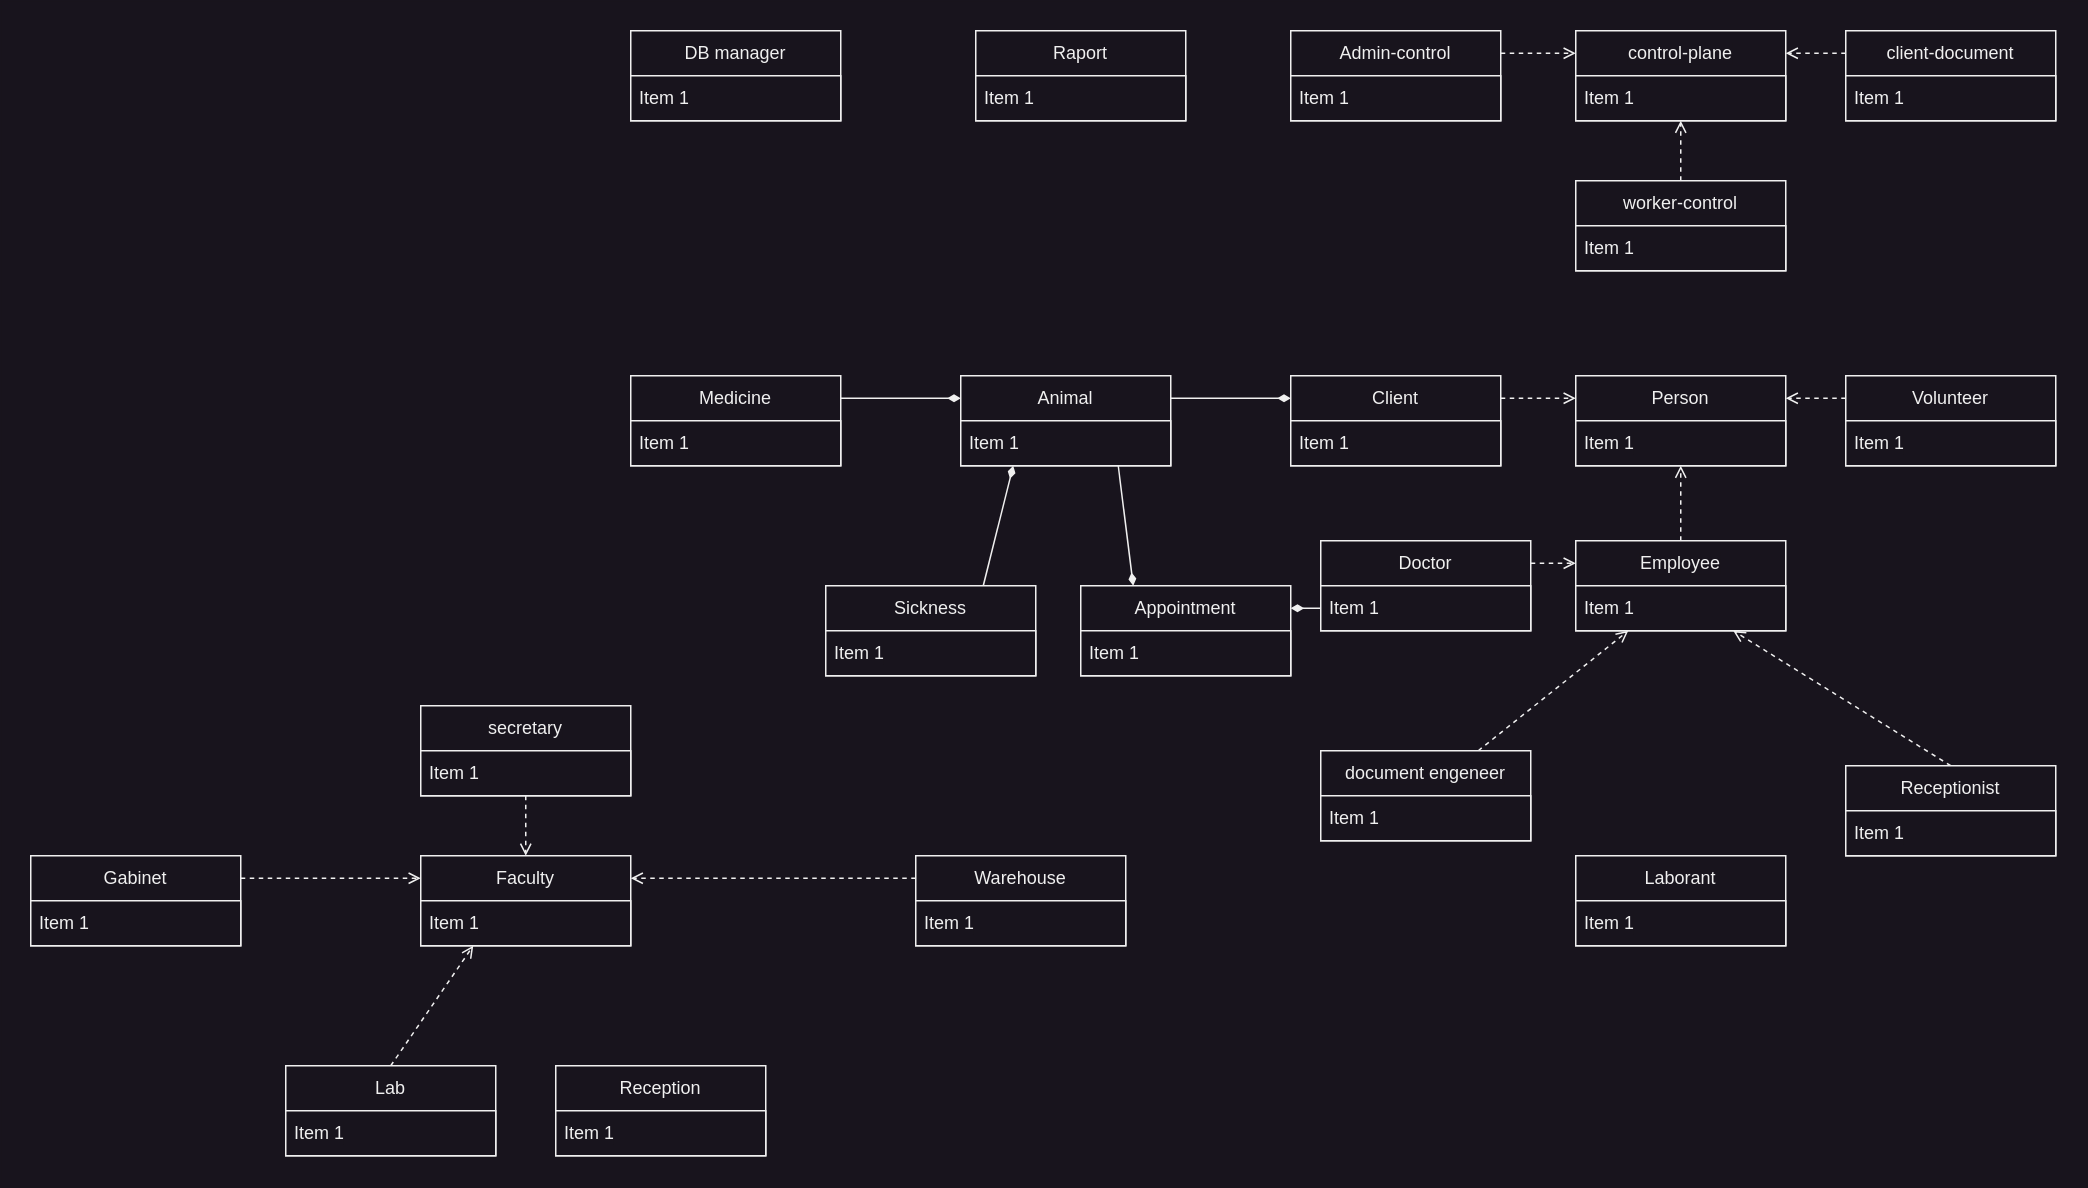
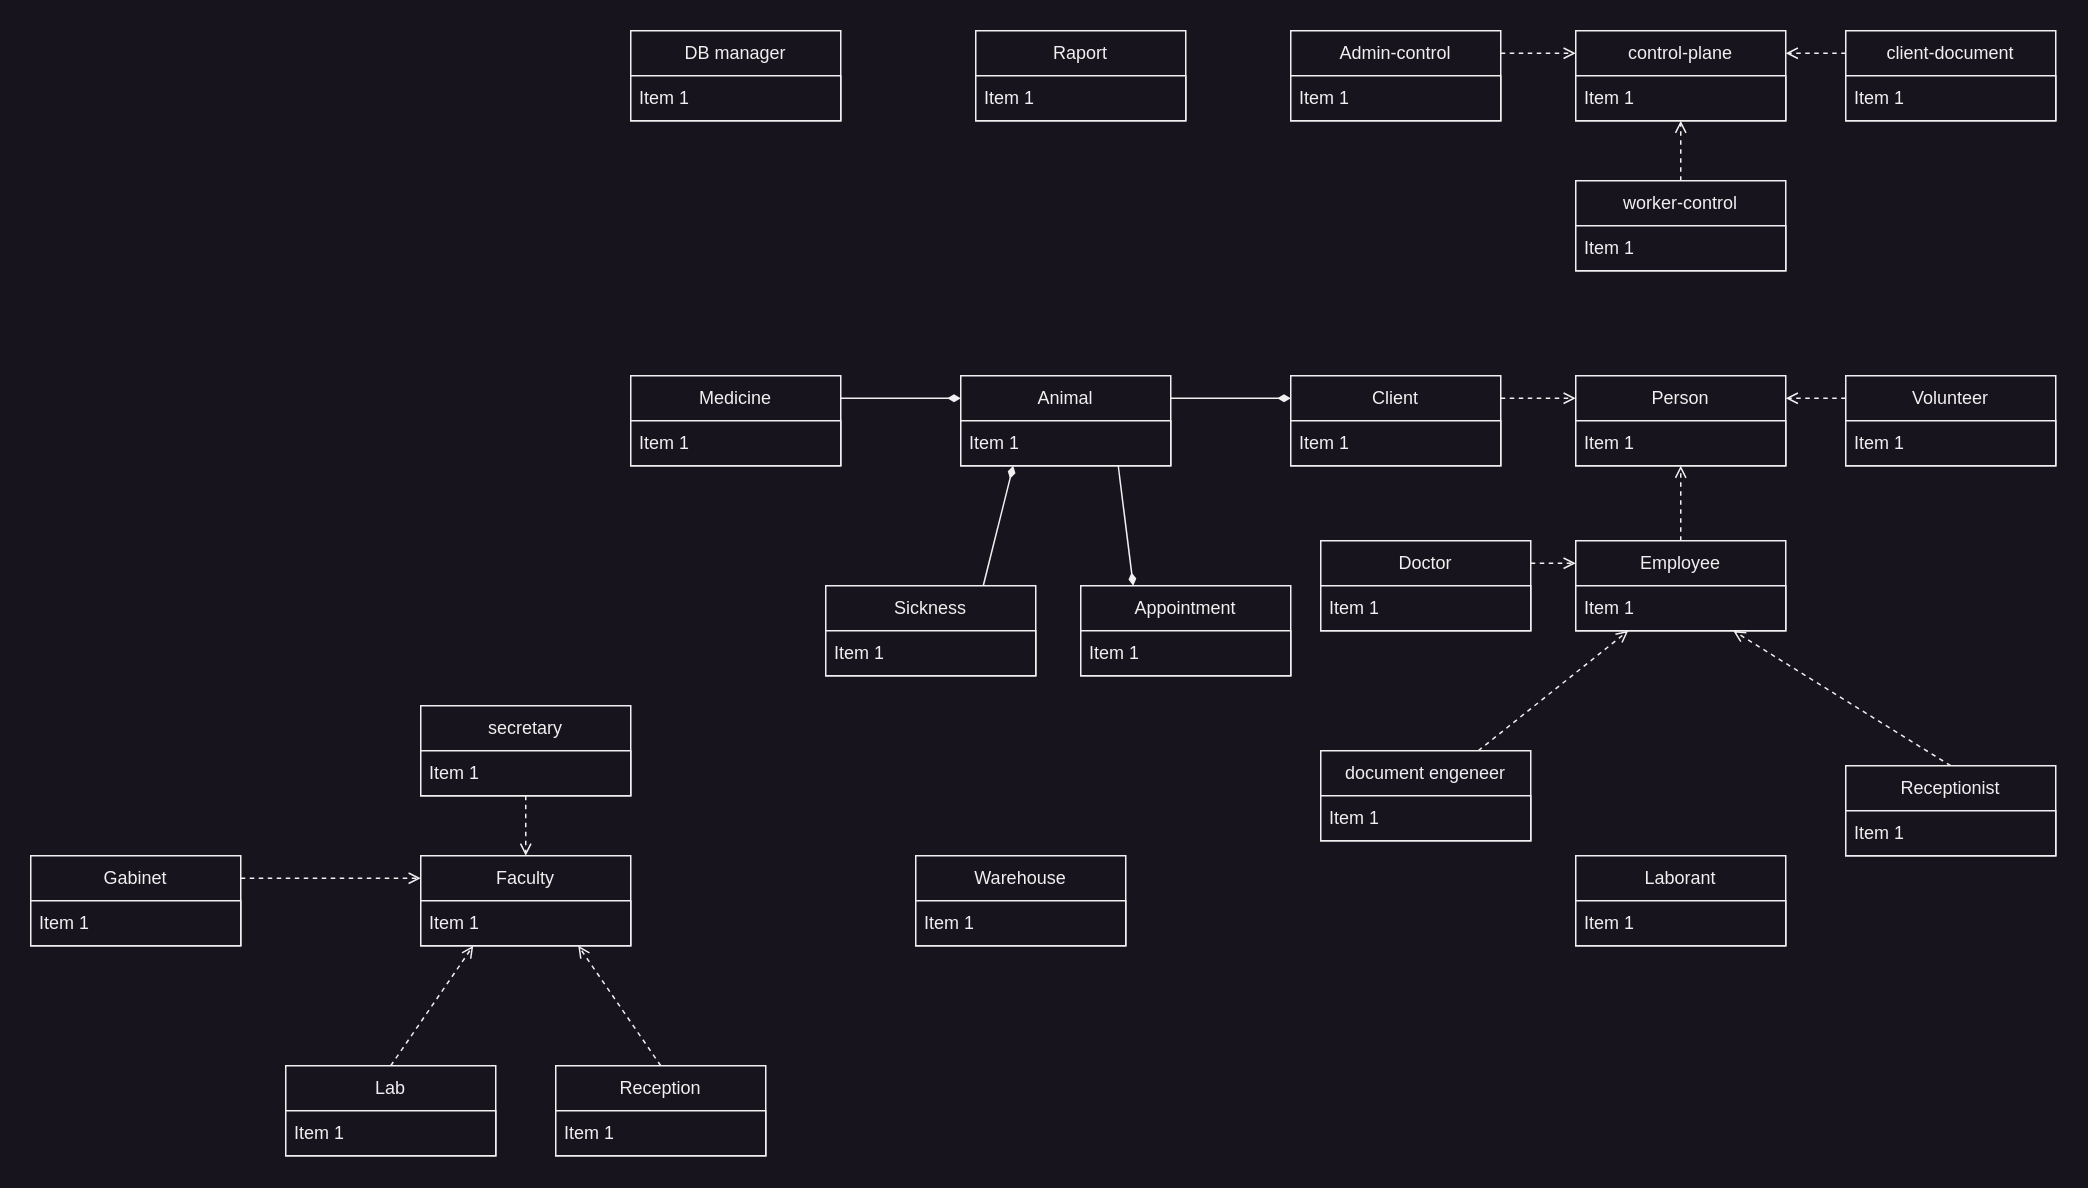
- <mxCell id="55" style="edgeStyle=none;html=1;exitX=0;exitY=0.75;exitDx=0;exitDy=0;entryX=1;entryY=0.25;entryDx=0;entryDy=0;endArrow=diamondThin;endFill=1;fillColor=#18141D;strokeColor=#F0F0F0;fontColor=#F0F0F0;labelBackgroundColor=#18141D;" parent="1" source="14" target="53" edge="1"><mxGeometry relative="1" as="geometry" /></mxCell>
- <mxCell id="35" style="edgeStyle=none;html=1;exitX=0;exitY=0.25;exitDx=0;exitDy=0;entryX=1;entryY=0.25;entryDx=0;entryDy=0;dashed=1;endArrow=open;endFill=0;fillColor=#18141D;strokeColor=#F0F0F0;fontColor=#F0F0F0;labelBackgroundColor=#18141D;" parent="1" source="36" target="24" edge="1"><mxGeometry relative="1" as="geometry" /></mxCell>
+ <mxCell id="29" style="edgeStyle=none;html=1;exitX=0.5;exitY=0;exitDx=0;exitDy=0;dashed=1;endArrow=open;endFill=0;entryX=0.75;entryY=1;entryDx=0;entryDy=0;fillColor=#18141D;strokeColor=#F0F0F0;fontColor=#F0F0F0;labelBackgroundColor=#18141D;" parent="1" source="30" target="24" edge="1"><mxGeometry relative="1" as="geometry" /></mxCell>
